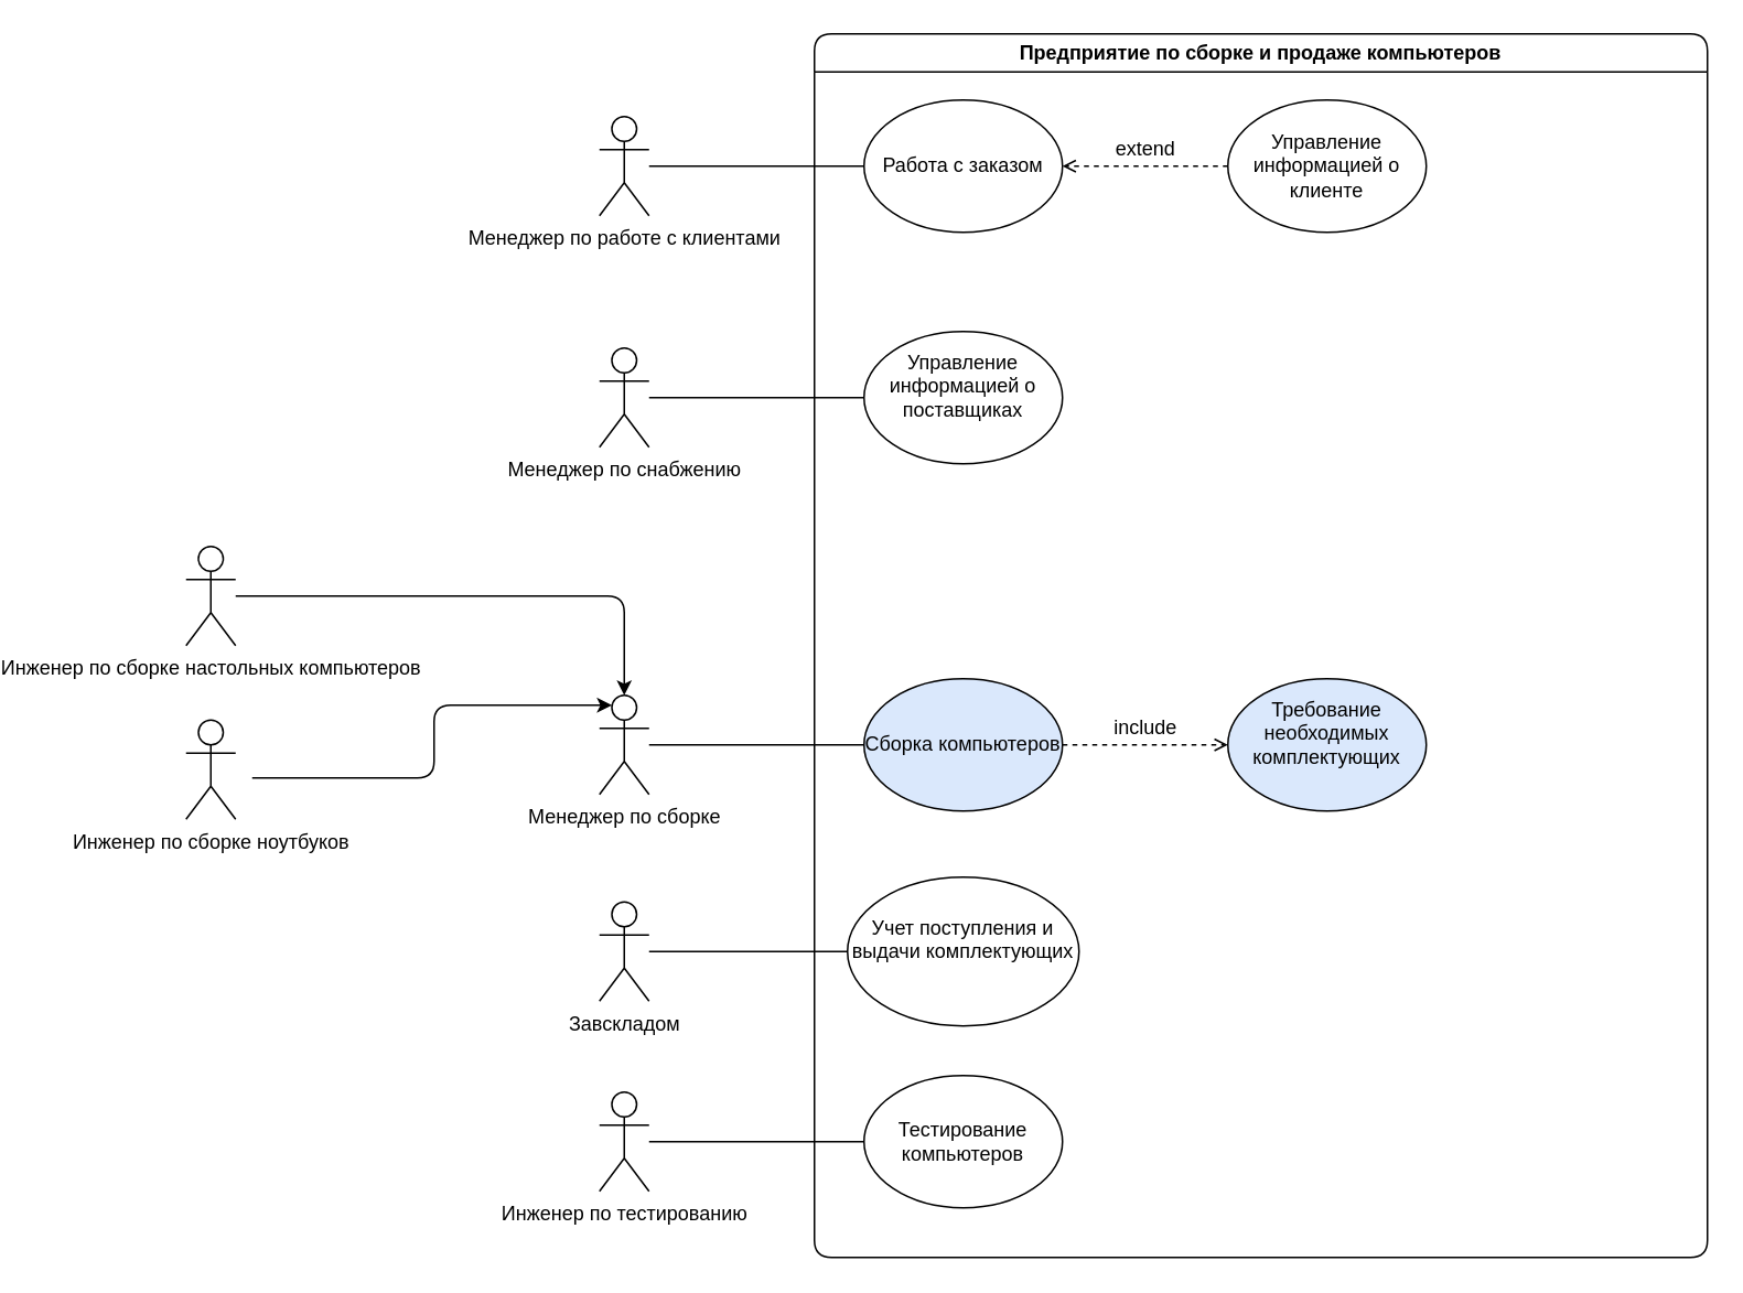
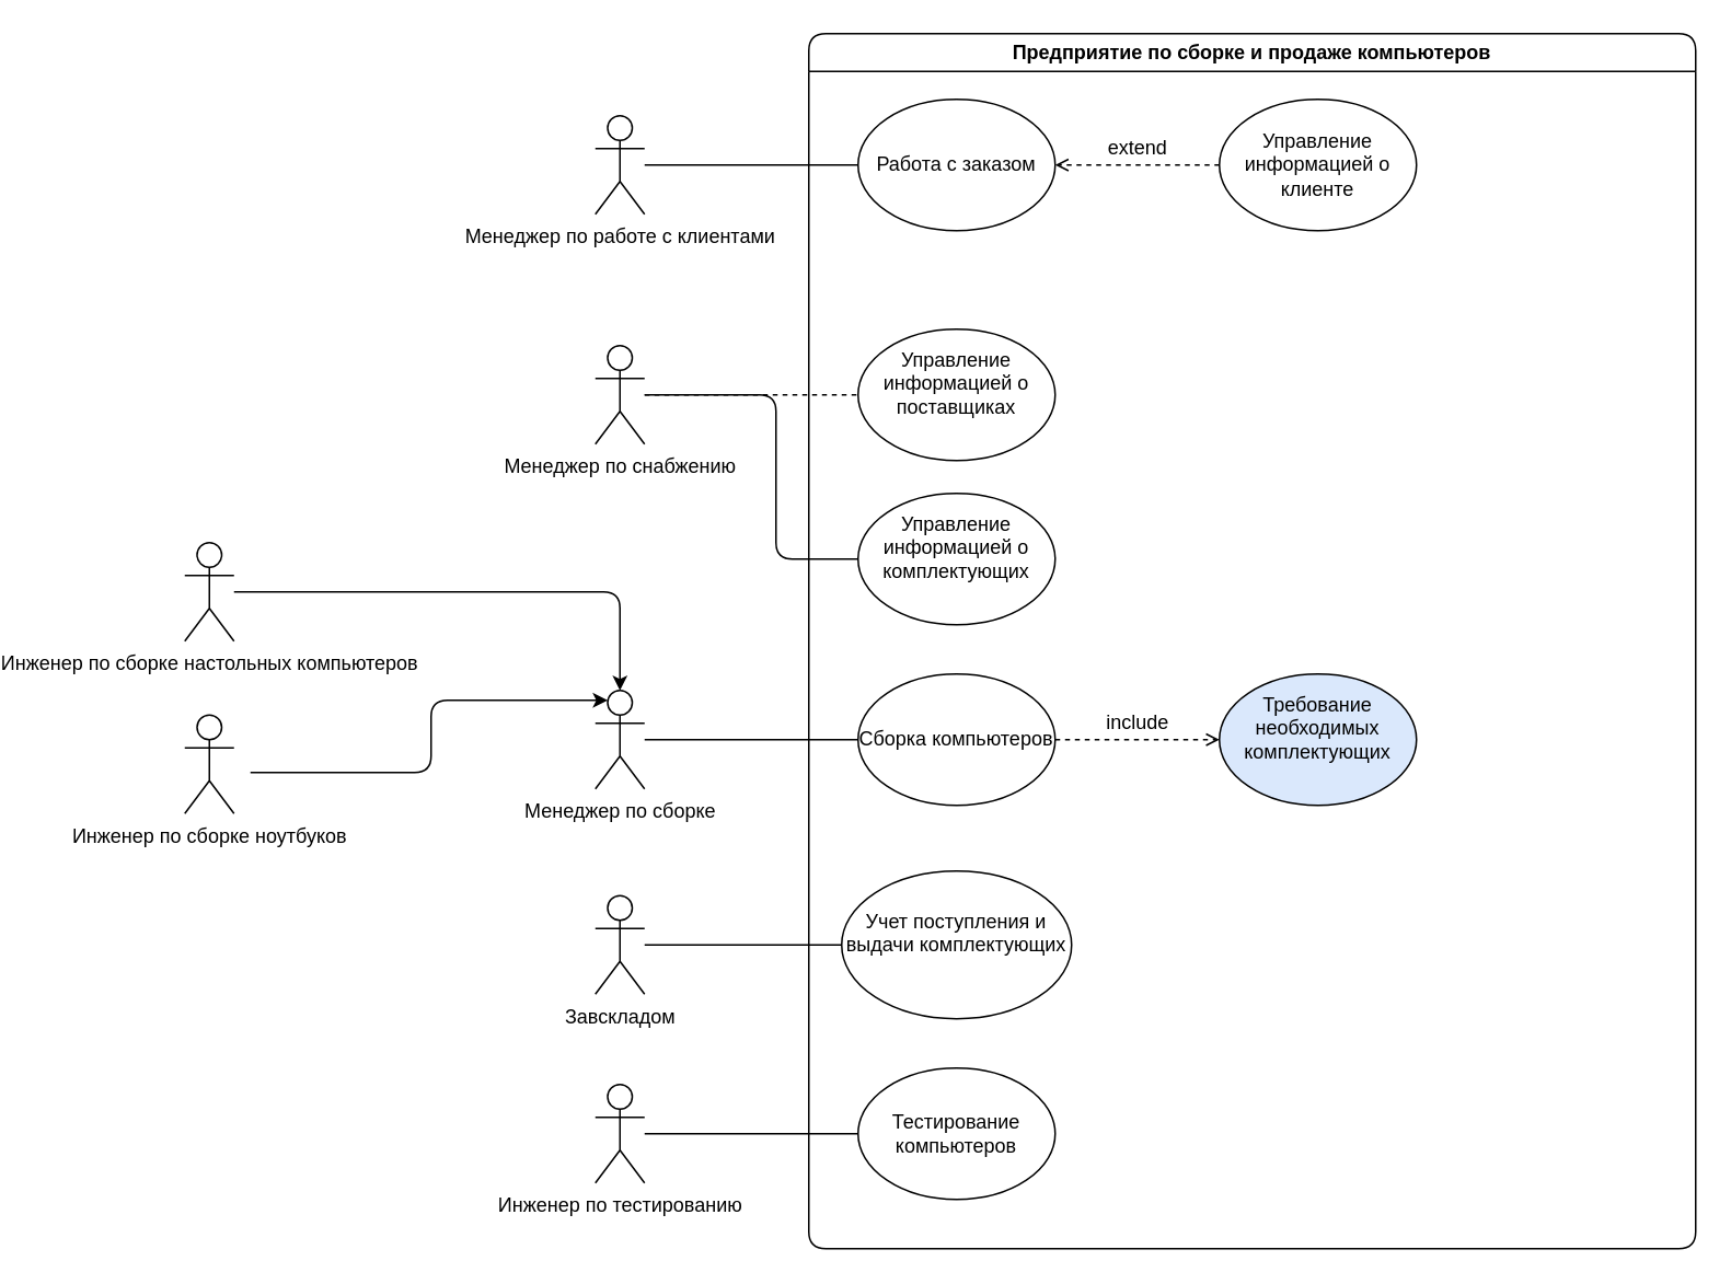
- <mxCell id="15" style="edgeStyle=orthogonalEdgeStyle;rounded=1;orthogonalLoop=1;jettySize=auto;html=1;entryX=0;entryY=0.5;entryDx=0;entryDy=0;endArrow=none;endFill=0;" parent="1" source="17" target="6" edge="1"><mxGeometry relative="1" as="geometry" /></mxCell>
+ <mxCell id="15" style="edgeStyle=orthogonalEdgeStyle;rounded=1;orthogonalLoop=1;jettySize=auto;html=1;entryX=0;entryY=0.5;entryDx=0;entryDy=0;endArrow=none;endFill=0;dashed=1;" parent="1" source="17" target="6" edge="1"><mxGeometry relative="1" as="geometry" /></mxCell>
+ <mxCell id="16" style="edgeStyle=orthogonalEdgeStyle;rounded=1;orthogonalLoop=1;jettySize=auto;html=1;entryX=0;entryY=0.5;entryDx=0;entryDy=0;endArrow=none;endFill=0;" parent="1" source="17" target="7" edge="1"><mxGeometry relative="1" as="geometry"><Array as="points"><mxPoint x="380" y="240" /><mxPoint x="380" y="340" /></Array></mxGeometry></mxCell>
+ <mxCell id="7" value="&#10;Управление информацией о комплектующих&#10;&#10;" style="ellipse;whiteSpace=wrap;html=1;rounded=1;" parent="2" vertex="1"><mxGeometry x="30" y="280" width="120" height="80" as="geometry" /></mxCell>
- <mxCell id="9" value="Сборка компьютеров" style="ellipse;whiteSpace=wrap;html=1;rounded=1;fillColor=#dae8fc;" parent="2" vertex="1"><mxGeometry x="30" y="390" width="120" height="80" as="geometry" /></mxCell>
+ <mxCell id="9" value="Сборка компьютеров" style="ellipse;whiteSpace=wrap;html=1;rounded=1;" parent="2" vertex="1"><mxGeometry x="30" y="390" width="120" height="80" as="geometry" /></mxCell>
